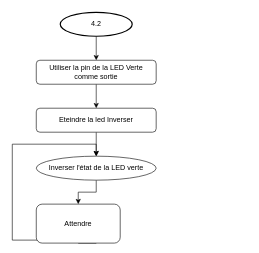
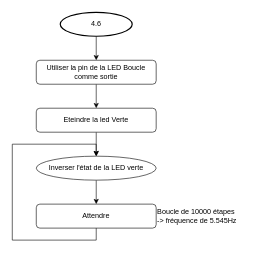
- <mxCell id="3" value="4.2" style="strokeWidth=2;html=1;shape=mxgraph.flowchart.start_1;whiteSpace=wrap;" vertex="1" parent="1"><mxGeometry x="100" y="20" width="120" height="40" as="geometry" /></mxCell>
+ <mxCell id="3" value="4.6" style="strokeWidth=2;html=1;shape=mxgraph.flowchart.start_1;whiteSpace=wrap;" vertex="1" parent="1"><mxGeometry x="100" y="20" width="120" height="40" as="geometry" /></mxCell>
- <mxCell id="7" value="Utiliser la pin de la LED Verte comme sortie" style="rounded=1;whiteSpace=wrap;html=1;" vertex="1" parent="1"><mxGeometry x="60" y="100" width="200" height="40" as="geometry" /></mxCell>
+ <mxCell id="7" value="Utiliser la pin de la LED Boucle comme sortie" style="rounded=1;whiteSpace=wrap;html=1;" vertex="1" parent="1"><mxGeometry x="60" y="100" width="200" height="40" as="geometry" /></mxCell>
- <mxCell id="9" value="Eteindre la led Inverser" style="rounded=1;whiteSpace=wrap;html=1;" vertex="1" parent="1"><mxGeometry x="60" y="180" width="200" height="40" as="geometry" /></mxCell>
+ <mxCell id="9" value="Eteindre la led Verte" style="rounded=1;whiteSpace=wrap;html=1;" vertex="1" parent="1"><mxGeometry x="60" y="180" width="200" height="40" as="geometry" /></mxCell>
+ <mxCell id="12" value="Boucle de 10000 étapes&lt;br&gt;-&amp;gt; fréquence de 5.545Hz" style="text;html=1;align=left;verticalAlign=middle;resizable=0;points=[];autosize=1;" vertex="1" parent="1"><mxGeometry x="260" y="345" width="150" height="30" as="geometry" /></mxCell>
- <mxCell id="11" value="Attendre" style="rounded=1;whiteSpace=wrap;html=1;" vertex="1" parent="1"><mxGeometry x="60" y="340" width="140" height="65" as="geometry" /></mxCell>
+ <mxCell id="11" value="Attendre" style="rounded=1;whiteSpace=wrap;html=1;" vertex="1" parent="1"><mxGeometry x="60" y="340" width="200" height="40" as="geometry" /></mxCell>
